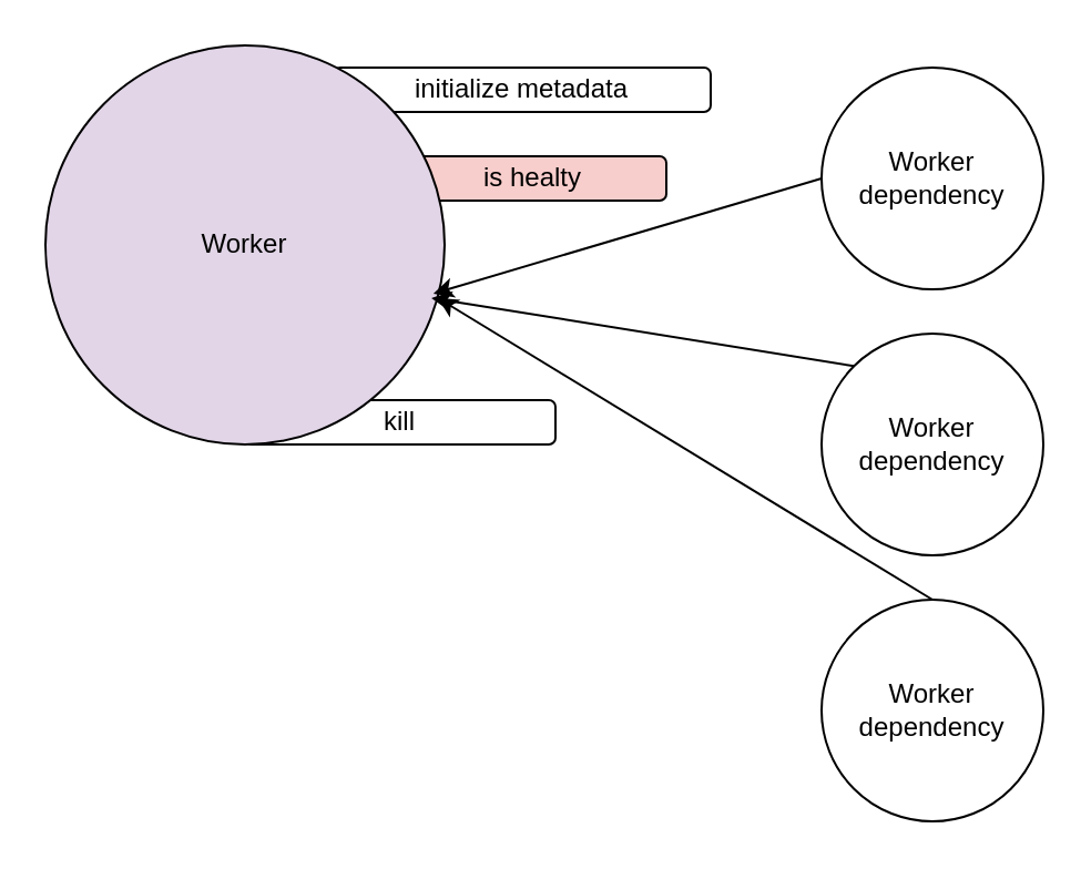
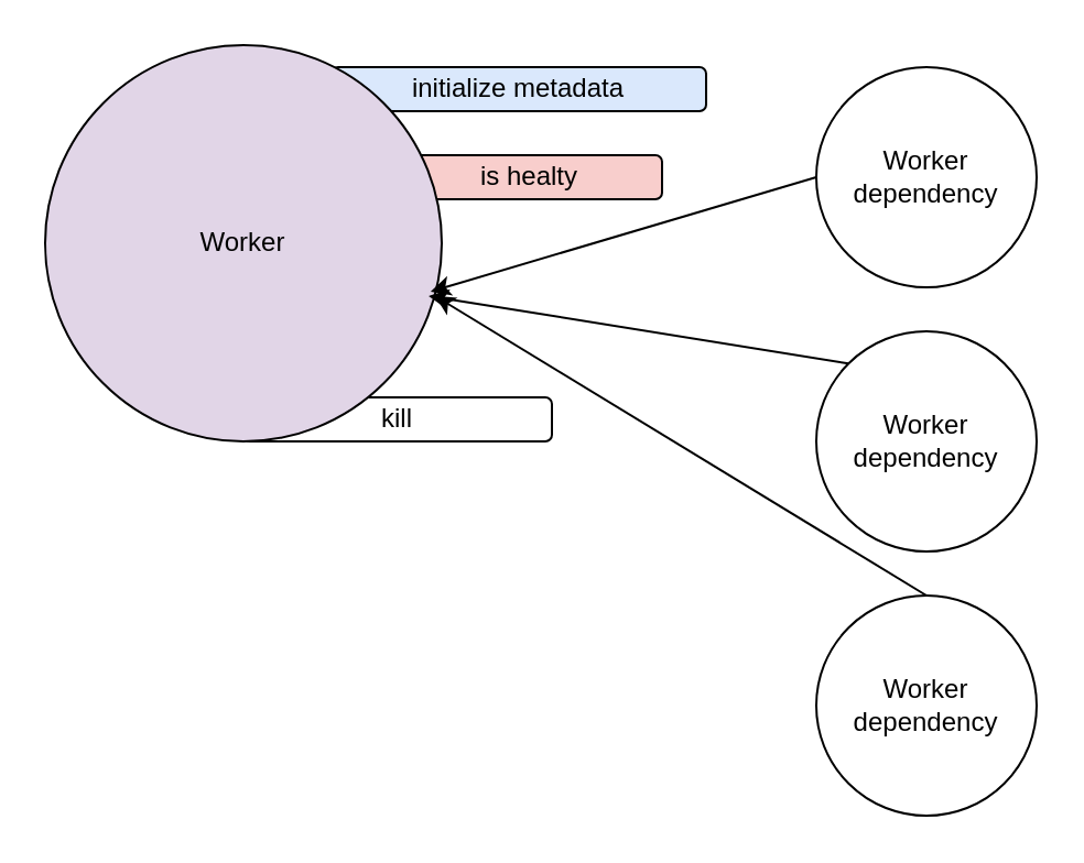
- <mxCell id="4" value="initialize metadata" style="rounded=1;whiteSpace=wrap;html=1;" vertex="1" parent="1"><mxGeometry x="150" y="30" width="170" height="20" as="geometry" /></mxCell>
+ <mxCell id="4" value="initialize metadata" style="rounded=1;whiteSpace=wrap;html=1;fillColor=#dae8fc;" vertex="1" parent="1"><mxGeometry x="150" y="30" width="170" height="20" as="geometry" /></mxCell>
